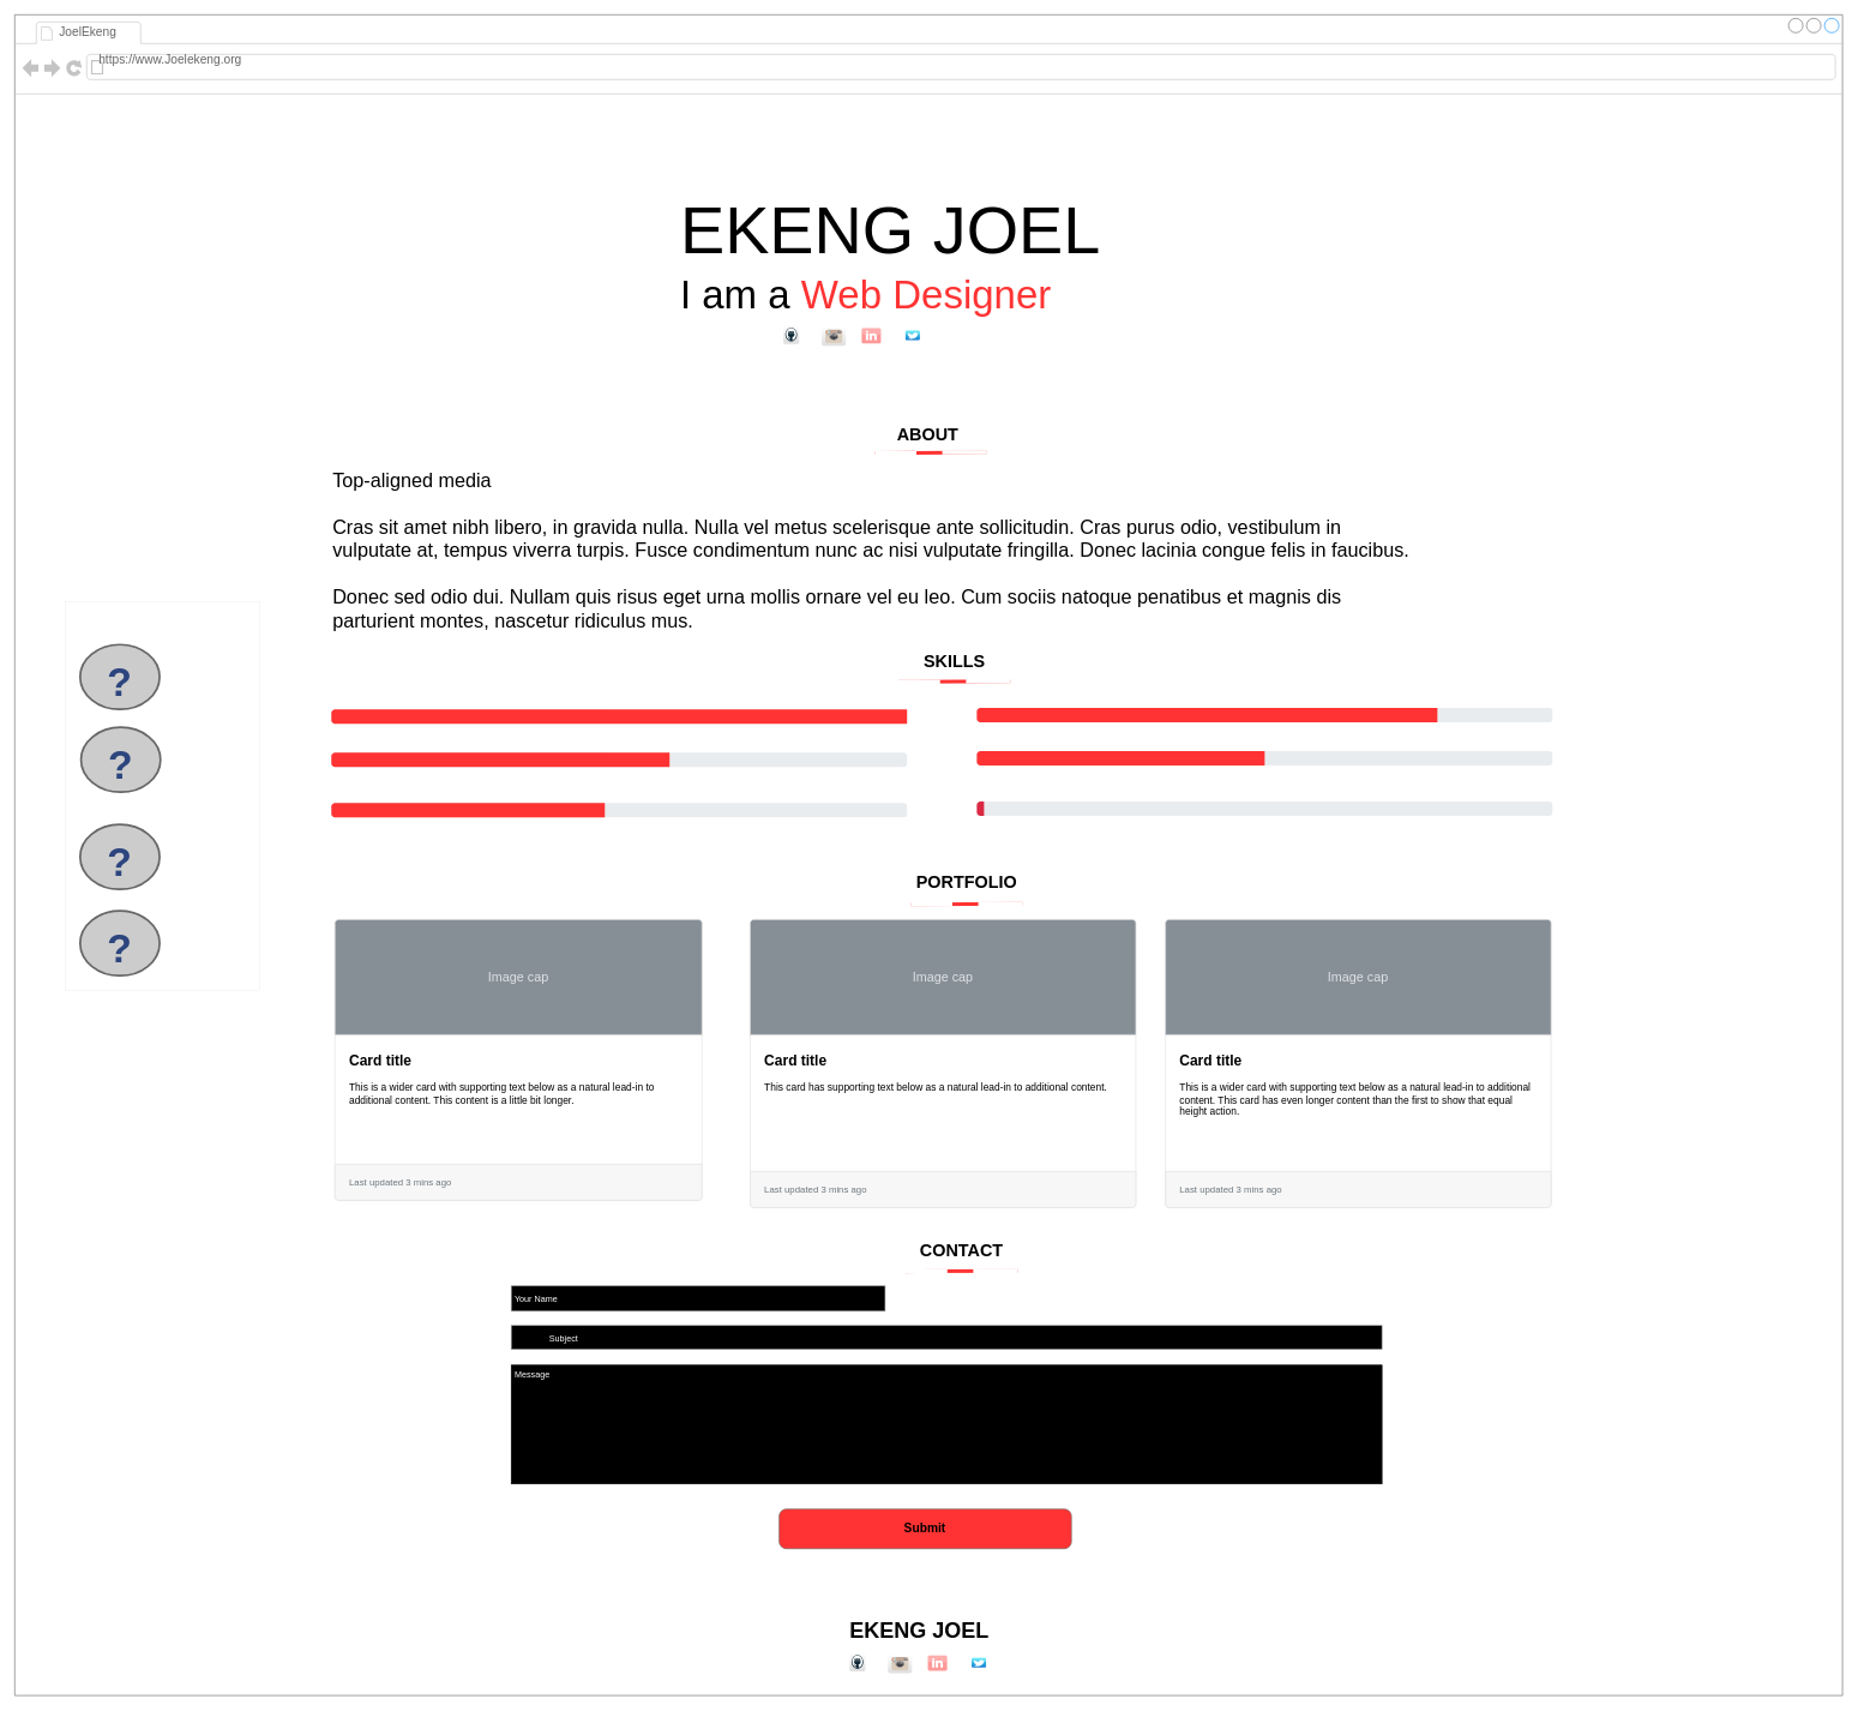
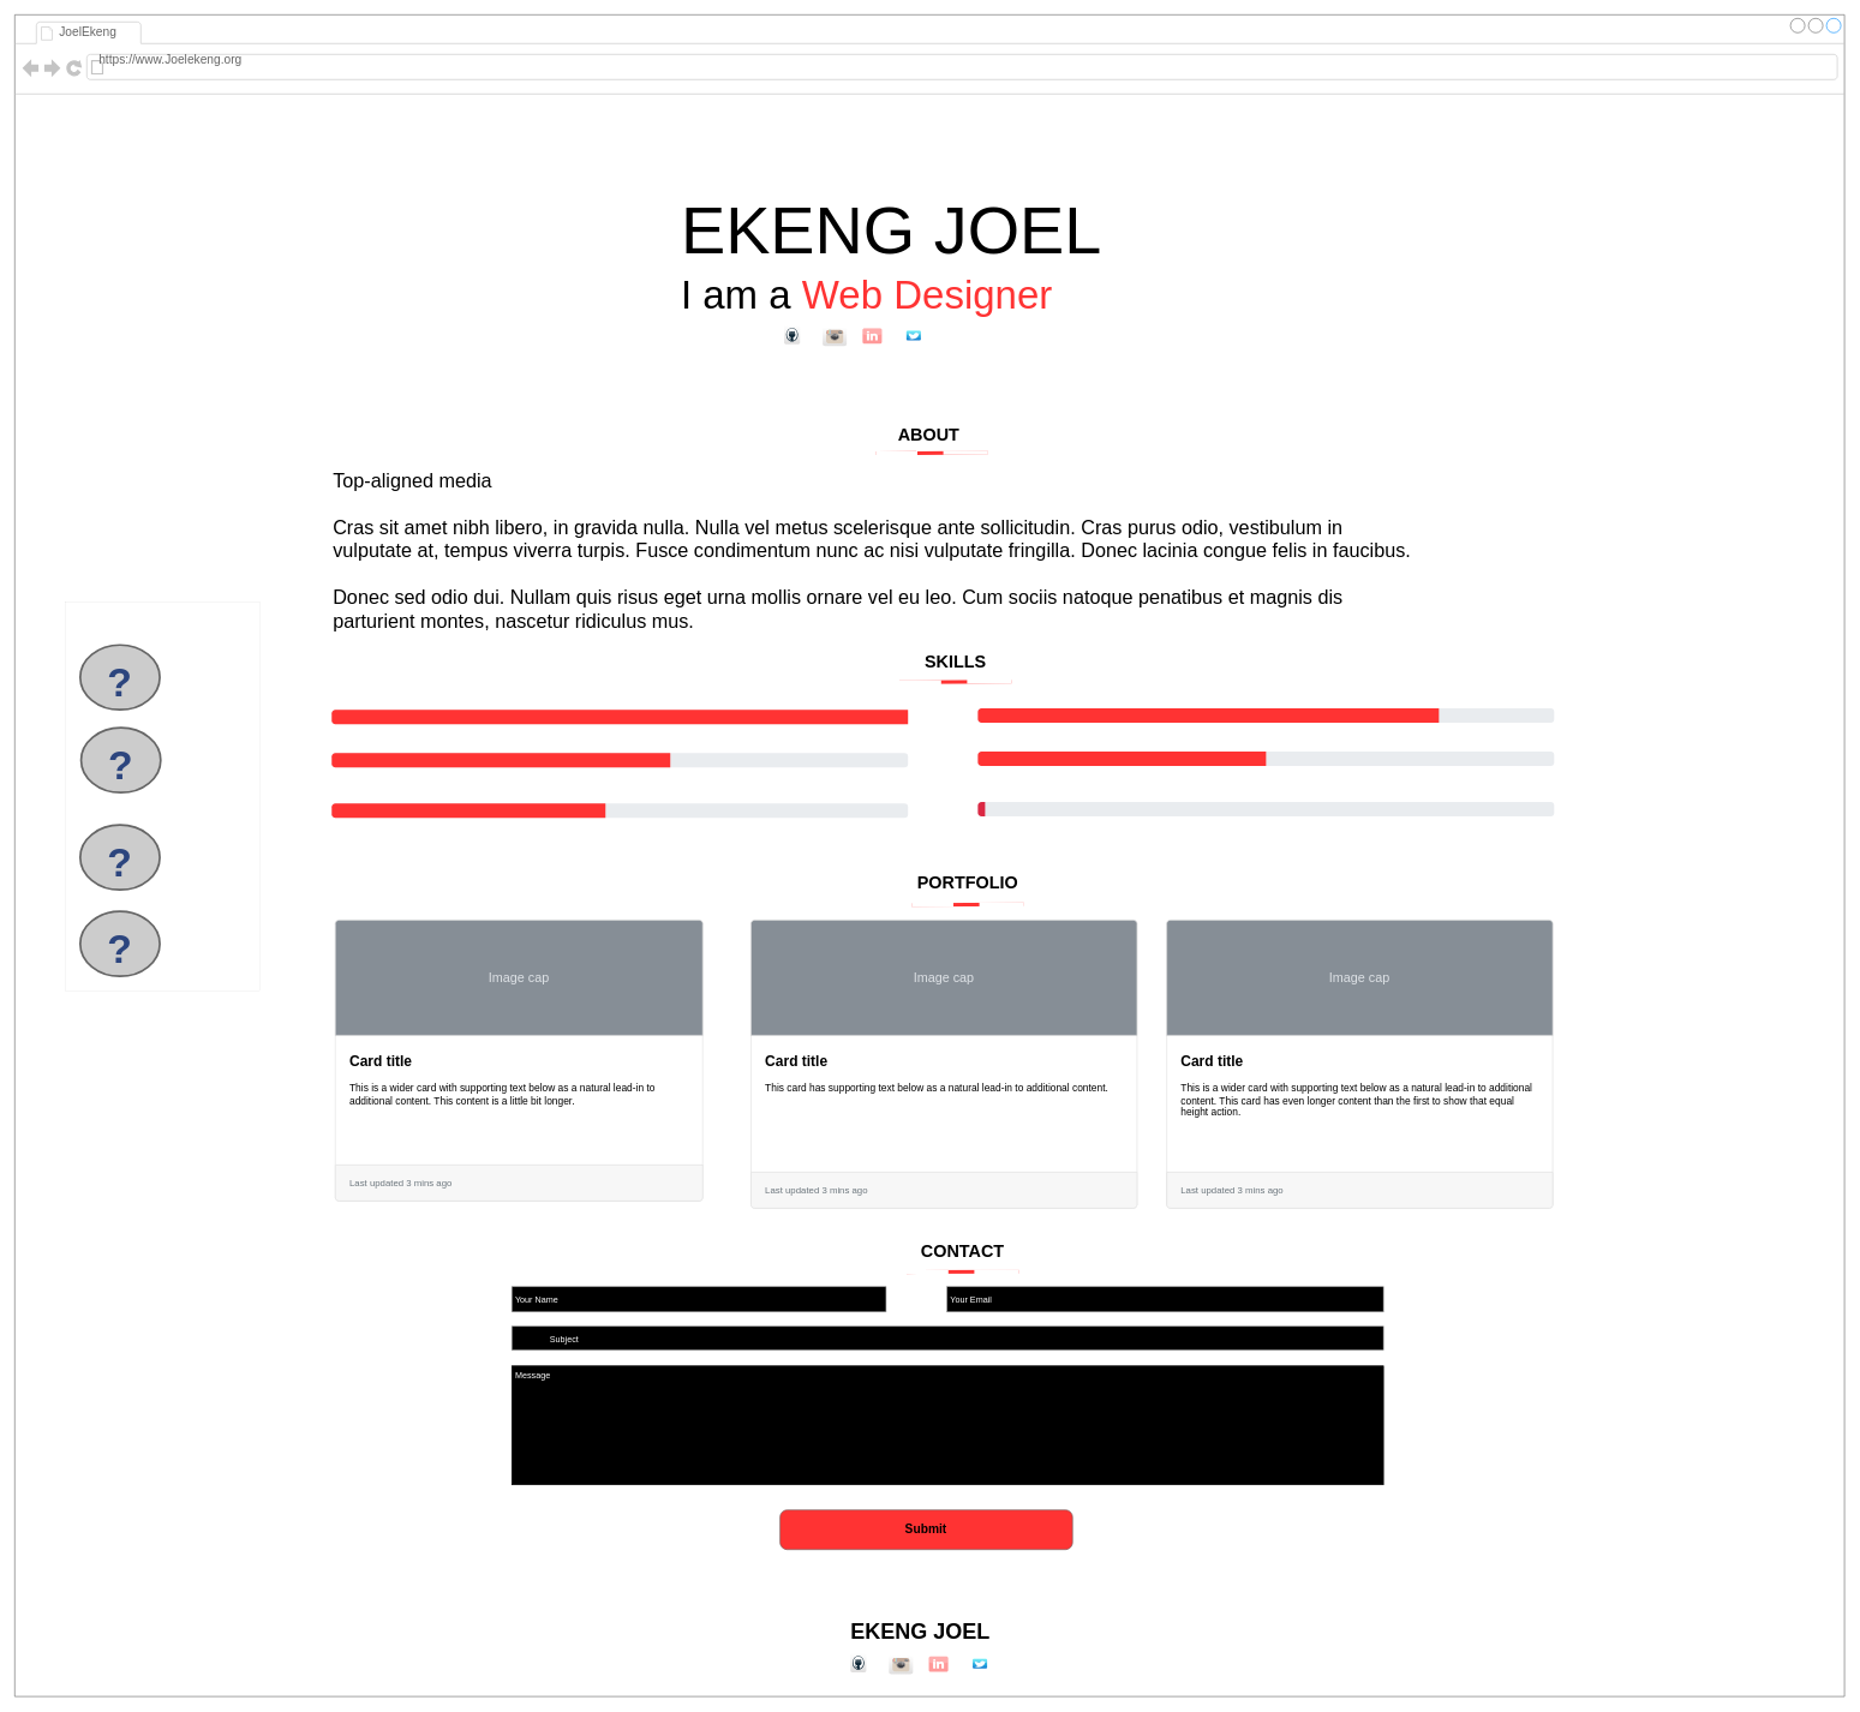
+ <mxCell id="26" value="&lt;font color=&quot;#ffffff&quot;&gt;Your Email&lt;/font&gt;" style="strokeWidth=1;shadow=0;dashed=0;align=center;html=1;shape=mxgraph.mockup.forms.rrect;fillColor=#000000;rSize=0;fontColor=#666666;align=left;spacingLeft=3;strokeColor=#999999;" vertex="1" parent="22"><mxGeometry x="604.154" width="605.846" height="35" as="geometry" /></mxCell>
